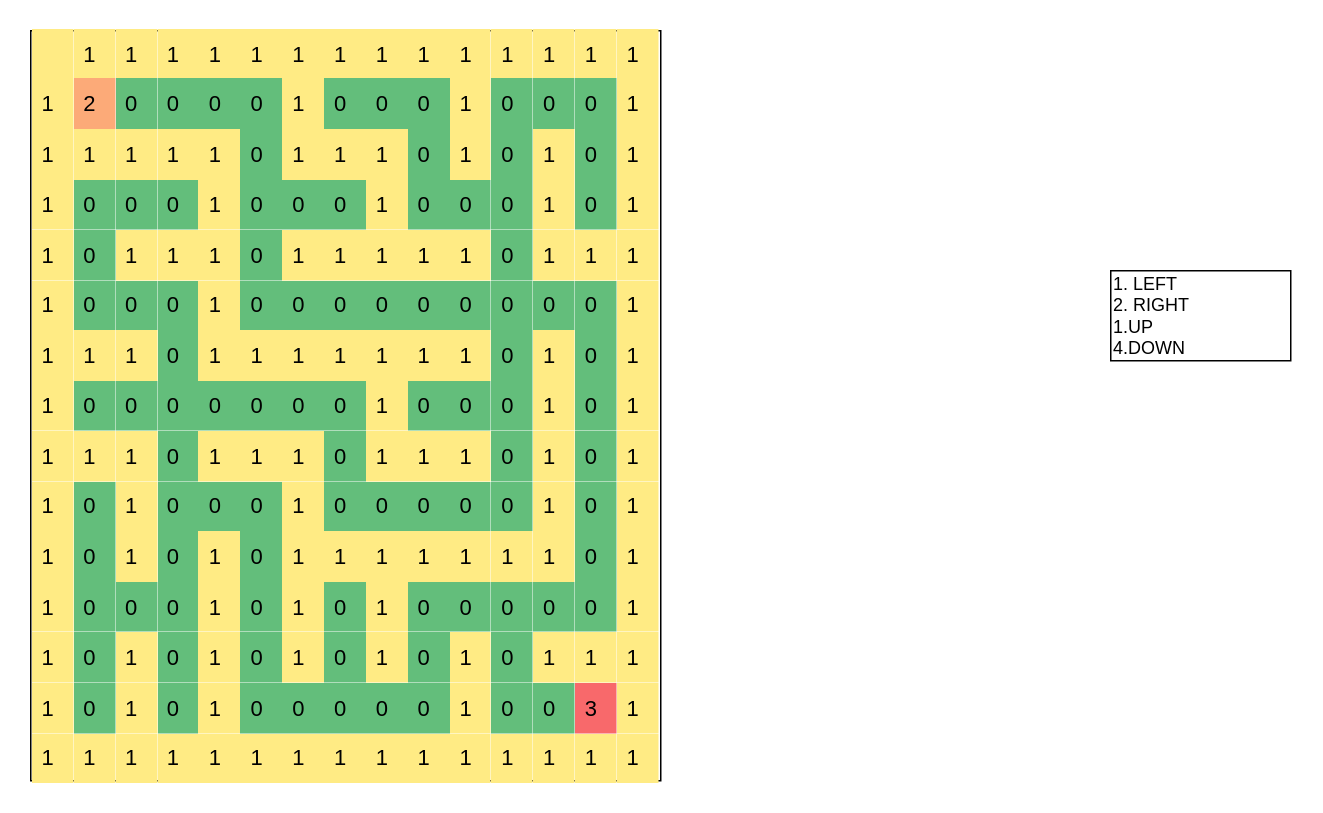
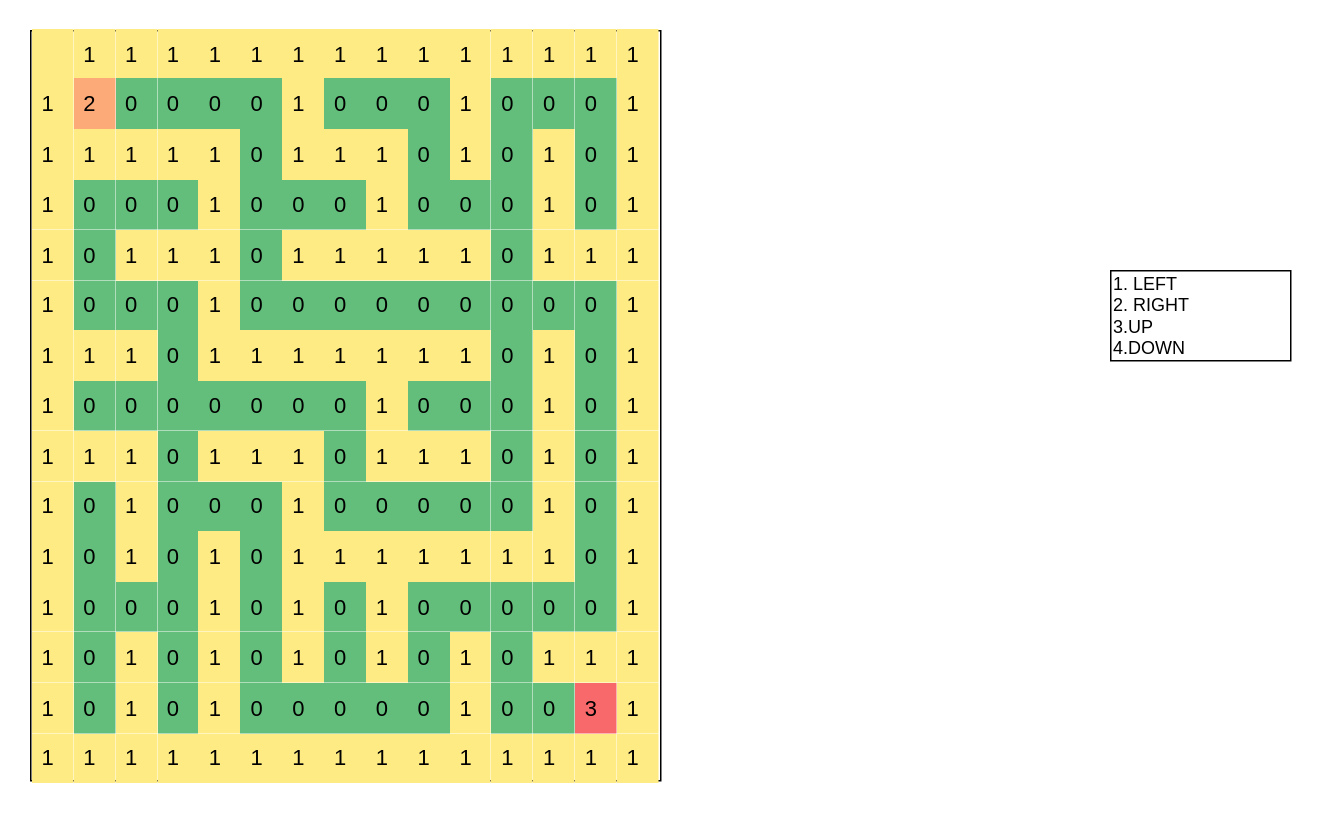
- <mxCell id="3" value="1. LEFT&lt;br&gt;2. RIGHT&lt;br&gt;1.UP&lt;br&gt;&lt;div style=&quot;&quot;&gt;&lt;span style=&quot;background-color: initial;&quot;&gt;4.DOWN&lt;/span&gt;&lt;/div&gt;" style="rounded=0;whiteSpace=wrap;html=1;align=left;" vertex="1" parent="1"><mxGeometry x="740" y="180" width="120" height="60" as="geometry" /></mxCell>
+ <mxCell id="3" value="1. LEFT&lt;br&gt;2. RIGHT&lt;br&gt;3.UP&lt;br&gt;&lt;div style=&quot;&quot;&gt;&lt;span style=&quot;background-color: initial;&quot;&gt;4.DOWN&lt;/span&gt;&lt;/div&gt;" style="rounded=0;whiteSpace=wrap;html=1;align=left;" vertex="1" parent="1"><mxGeometry x="740" y="180" width="120" height="60" as="geometry" /></mxCell>
